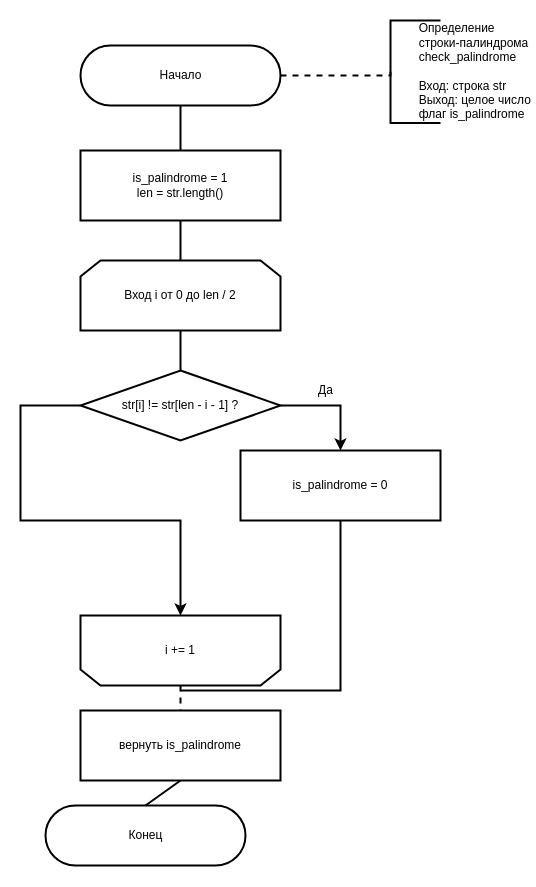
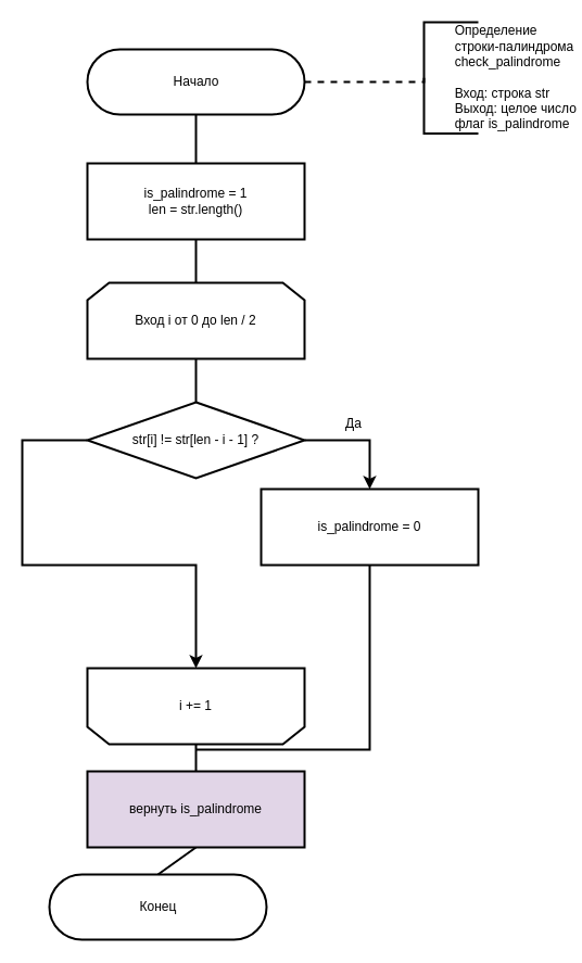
- <mxCell id="8" style="edgeStyle=none;html=1;exitX=0.5;exitY=0;exitDx=0;exitDy=0;entryX=0.5;entryY=0;entryDx=0;entryDy=0;endArrow=none;endFill=0;strokeWidth=2;dashed=1;" parent="1" source="9" target="22" edge="1"><mxGeometry relative="1" as="geometry" /></mxCell>
+ <mxCell id="8" style="edgeStyle=none;html=1;exitX=0.5;exitY=0;exitDx=0;exitDy=0;entryX=0.5;entryY=0;entryDx=0;entryDy=0;endArrow=none;endFill=0;strokeWidth=2;" parent="1" source="9" target="22" edge="1"><mxGeometry relative="1" as="geometry" /></mxCell>
- <mxCell id="22" value="&lt;font style=&quot;font-size: 12px&quot;&gt;вернуть is_palindrome&lt;br&gt;&lt;/font&gt;" style="rounded=0;whiteSpace=wrap;html=1;strokeWidth=2;" parent="1" vertex="1"><mxGeometry x="80" y="710" width="200" height="70" as="geometry" /></mxCell>
+ <mxCell id="22" value="&lt;font style=&quot;font-size: 12px&quot;&gt;вернуть is_palindrome&lt;br&gt;&lt;/font&gt;" style="rounded=0;whiteSpace=wrap;html=1;strokeWidth=2;fillColor=#e1d5e7;" parent="1" vertex="1"><mxGeometry x="80" y="710" width="200" height="70" as="geometry" /></mxCell>
